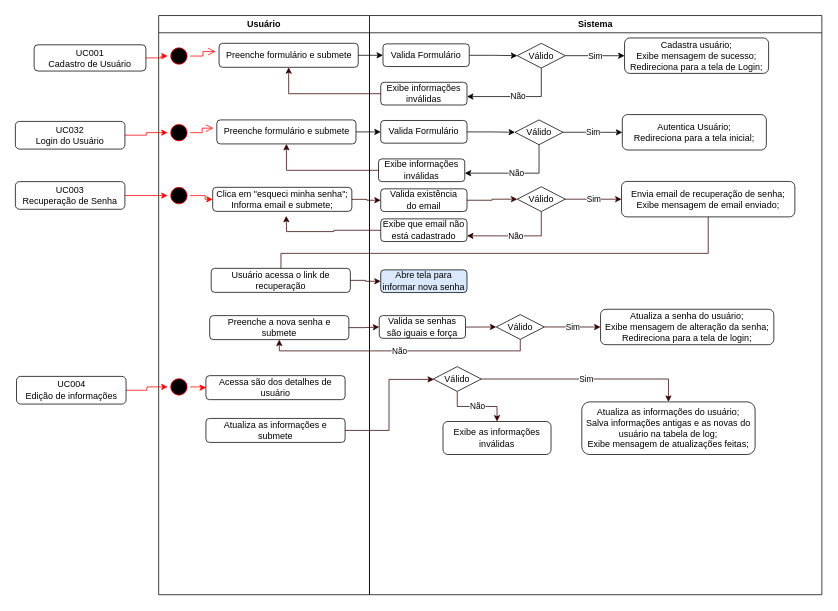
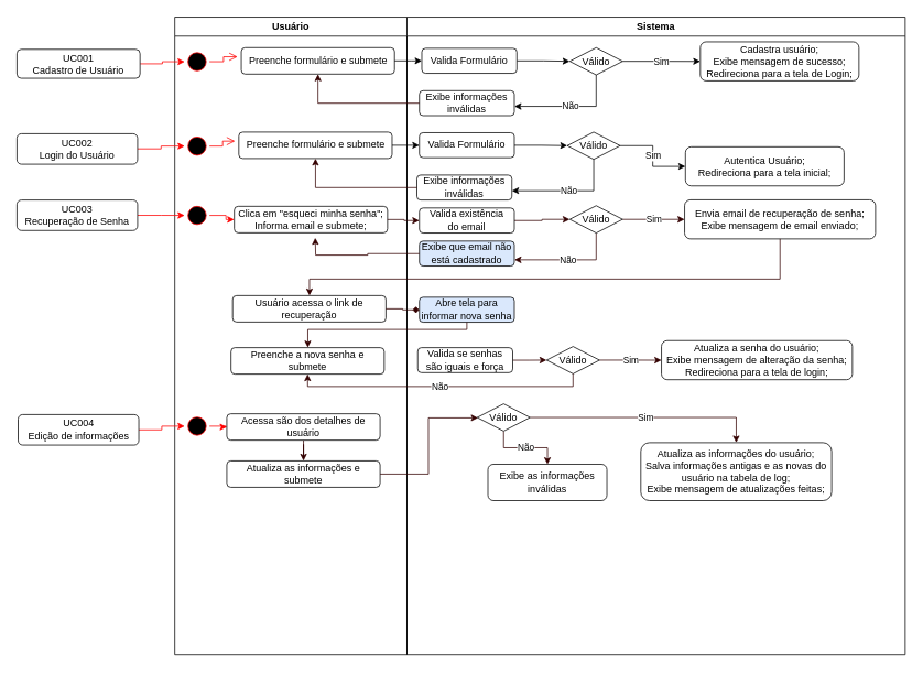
- <mxCell id="25" value="Cadastra usuário;&lt;br&gt;Exibe mensagem de sucesso;&lt;br&gt;Redireciona para a tela de Login;" style="rounded=1;whiteSpace=wrap;html=1;" parent="20" vertex="1"><mxGeometry x="340" y="29.88" width="192" height="47.25" as="geometry" /></mxCell>
+ <mxCell id="25" value="Cadastra usuário;&lt;br&gt;Exibe mensagem de sucesso;&lt;br&gt;Redireciona para a tela de Login;" style="rounded=1;whiteSpace=wrap;html=1;" parent="20" vertex="1"><mxGeometry x="355" y="29.88" width="192" height="47.25" as="geometry" /></mxCell>
- <mxCell id="19" value="UC001&lt;br&gt;Cadastro de Usuário" style="rounded=1;whiteSpace=wrap;html=1;" parent="2" vertex="1"><mxGeometry x="25" y="39" width="149" height="35" as="geometry" /></mxCell>
+ <mxCell id="19" value="UC001&lt;br&gt;Cadastro de Usuário" style="rounded=1;whiteSpace=wrap;html=1;" parent="2" vertex="1"><mxGeometry y="39" width="149" height="35" as="geometry" /></mxCell>
- <mxCell id="54" value="Autentica Usuário;&lt;br&gt;Redireciona para a tela inicial;" style="rounded=1;whiteSpace=wrap;html=1;" parent="2" vertex="1"><mxGeometry x="809" y="132" width="192" height="47.25" as="geometry" /></mxCell>
+ <mxCell id="54" value="Autentica Usuário;&lt;br&gt;Redireciona para a tela inicial;" style="rounded=1;whiteSpace=wrap;html=1;" parent="2" vertex="1"><mxGeometry x="809" y="157" width="192" height="47.25" as="geometry" /></mxCell>
- <mxCell id="51" value="UC032&lt;br&gt;Login do Usuário" style="rounded=1;whiteSpace=wrap;html=1;" parent="2" vertex="1"><mxGeometry y="141.12" width="146" height="36.88" as="geometry" /></mxCell>
+ <mxCell id="51" value="UC002&lt;br&gt;Login do Usuário" style="rounded=1;whiteSpace=wrap;html=1;" parent="2" vertex="1"><mxGeometry y="141.12" width="146" height="36.88" as="geometry" /></mxCell>
- <mxCell id="33" value="Exibe que email não está cadastrado" style="rounded=1;whiteSpace=wrap;html=1;" parent="20" vertex="1"><mxGeometry x="15" y="271" width="115" height="30.25" as="geometry" /></mxCell>
+ <mxCell id="33" value="Exibe que email não está cadastrado" style="rounded=1;whiteSpace=wrap;html=1;fillColor=#dae8fc;" parent="20" vertex="1"><mxGeometry x="15" y="271" width="115" height="30.25" as="geometry" /></mxCell>
- <mxCell id="63" style="edgeStyle=orthogonalEdgeStyle;rounded=0;orthogonalLoop=1;jettySize=auto;html=1;strokeColor=#330000;endArrow=none;" parent="2" source="34" target="11" edge="1"><mxGeometry relative="1" as="geometry"><Array as="points"><mxPoint x="924" y="317" /><mxPoint x="354" y="317" /></Array></mxGeometry></mxCell>
+ <mxCell id="63" style="edgeStyle=orthogonalEdgeStyle;rounded=0;orthogonalLoop=1;jettySize=auto;html=1;strokeColor=#330000;" parent="2" source="34" target="11" edge="1"><mxGeometry relative="1" as="geometry"><Array as="points"><mxPoint x="924" y="317" /><mxPoint x="354" y="317" /></Array></mxGeometry></mxCell>
- <mxCell id="64" style="edgeStyle=orthogonalEdgeStyle;rounded=0;orthogonalLoop=1;jettySize=auto;html=1;strokeColor=#330000;" parent="2" source="11" target="35" edge="1"><mxGeometry relative="1" as="geometry" /></mxCell>
+ <mxCell id="64" style="edgeStyle=orthogonalEdgeStyle;rounded=0;orthogonalLoop=1;jettySize=auto;html=1;strokeColor=#330000;endArrow=diamond;" parent="2" source="11" target="35" edge="1"><mxGeometry relative="1" as="geometry" /></mxCell>
+ <mxCell id="65" style="edgeStyle=orthogonalEdgeStyle;rounded=0;orthogonalLoop=1;jettySize=auto;html=1;strokeColor=#330000;" parent="2" source="35" target="12" edge="1"><mxGeometry relative="1" as="geometry"><Array as="points"><mxPoint x="545" y="378" /><mxPoint x="352" y="378" /></Array></mxGeometry></mxCell>
- <mxCell id="67" style="edgeStyle=orthogonalEdgeStyle;rounded=0;orthogonalLoop=1;jettySize=auto;html=1;strokeColor=#330000;" parent="2" source="12" target="37" edge="1"><mxGeometry relative="1" as="geometry" /></mxCell>
+ <mxCell id="15" style="edgeStyle=orthogonalEdgeStyle;rounded=0;orthogonalLoop=1;jettySize=auto;html=1;strokeColor=#330000;" parent="3" source="16" target="17" edge="1"><mxGeometry relative="1" as="geometry" /></mxCell>
